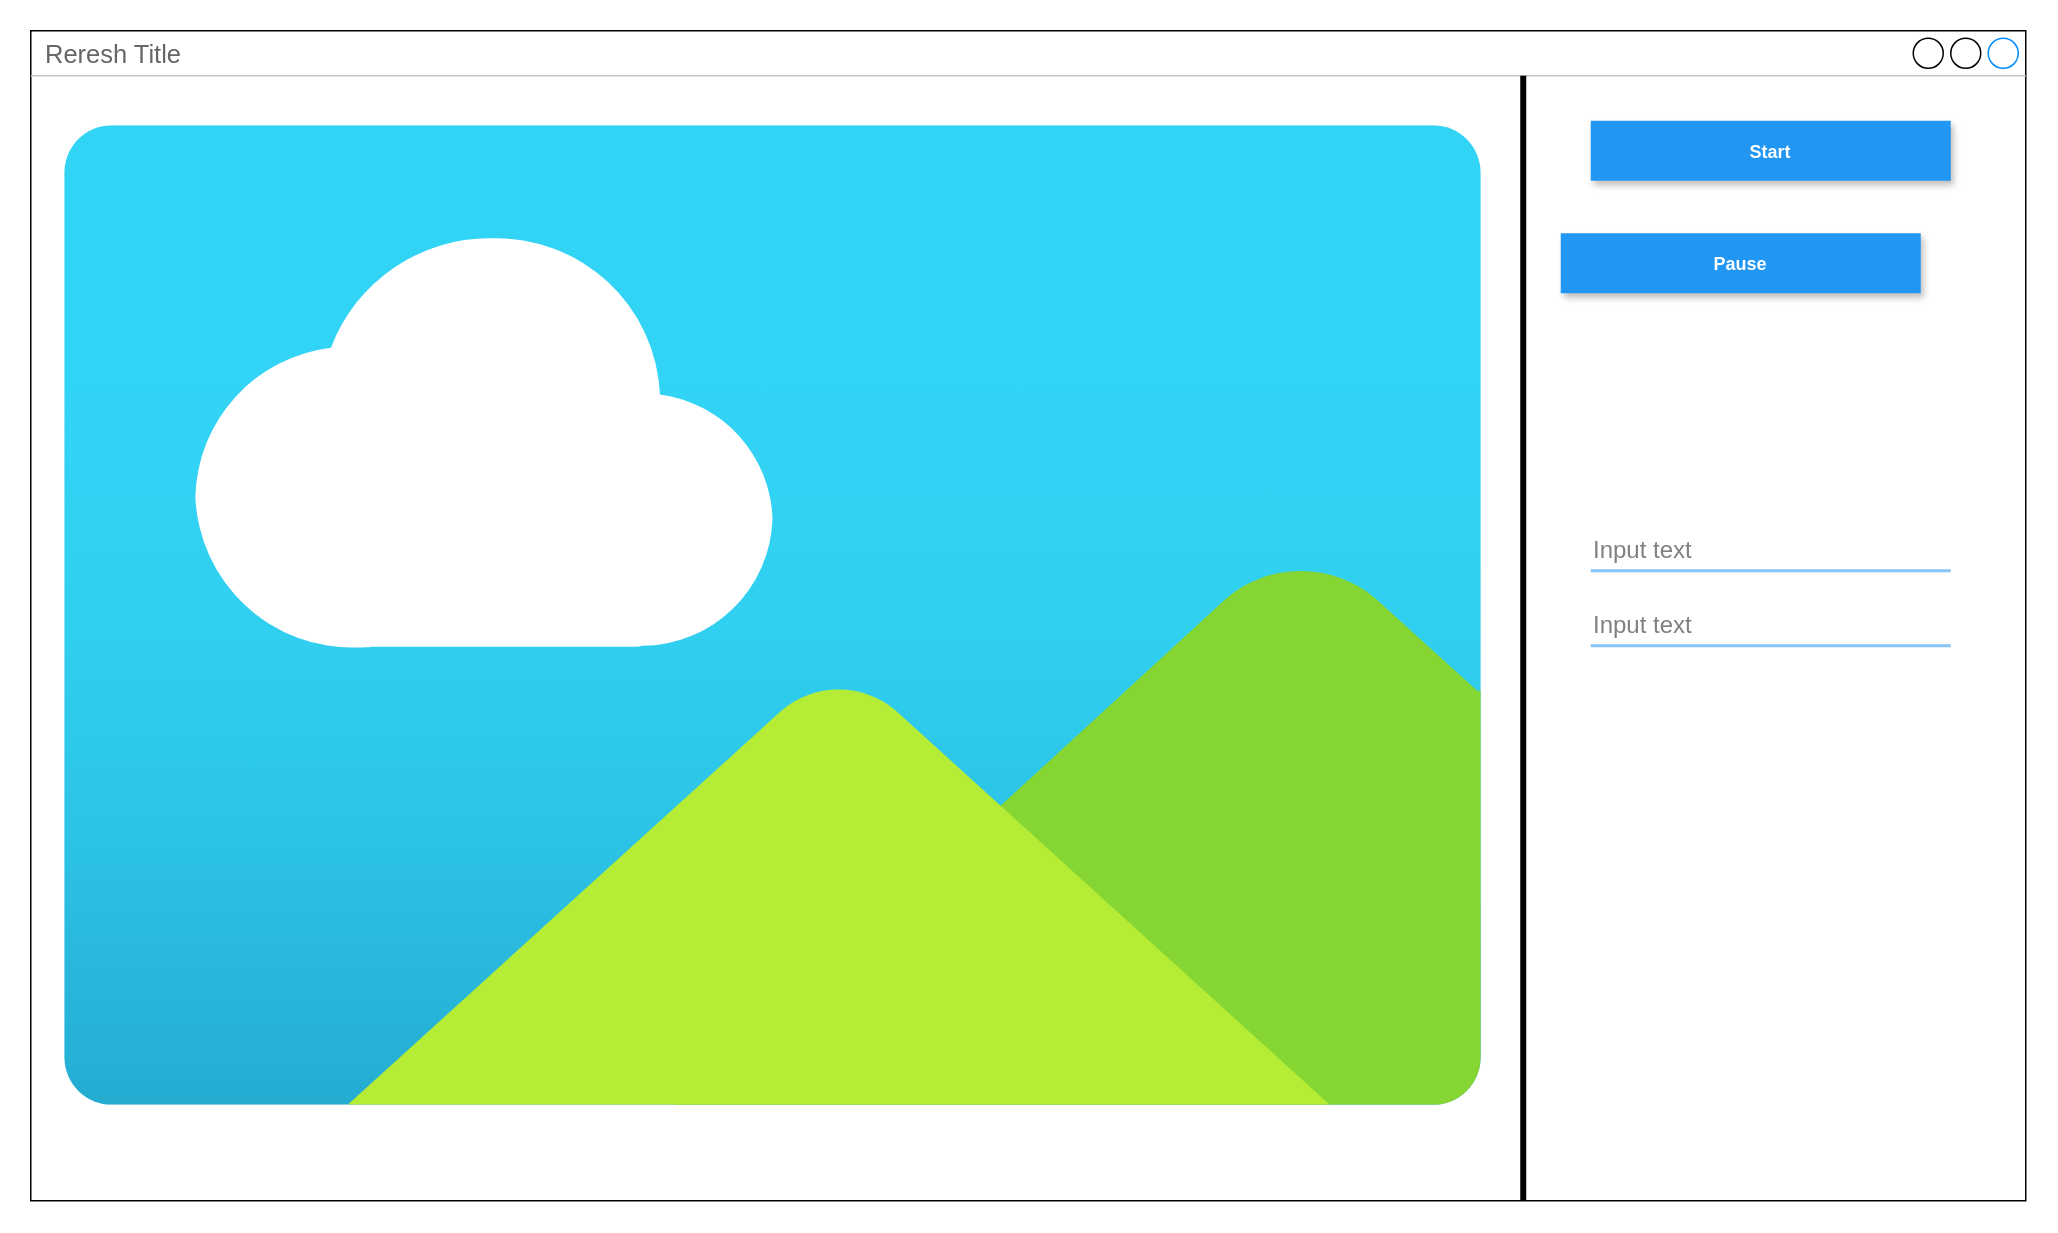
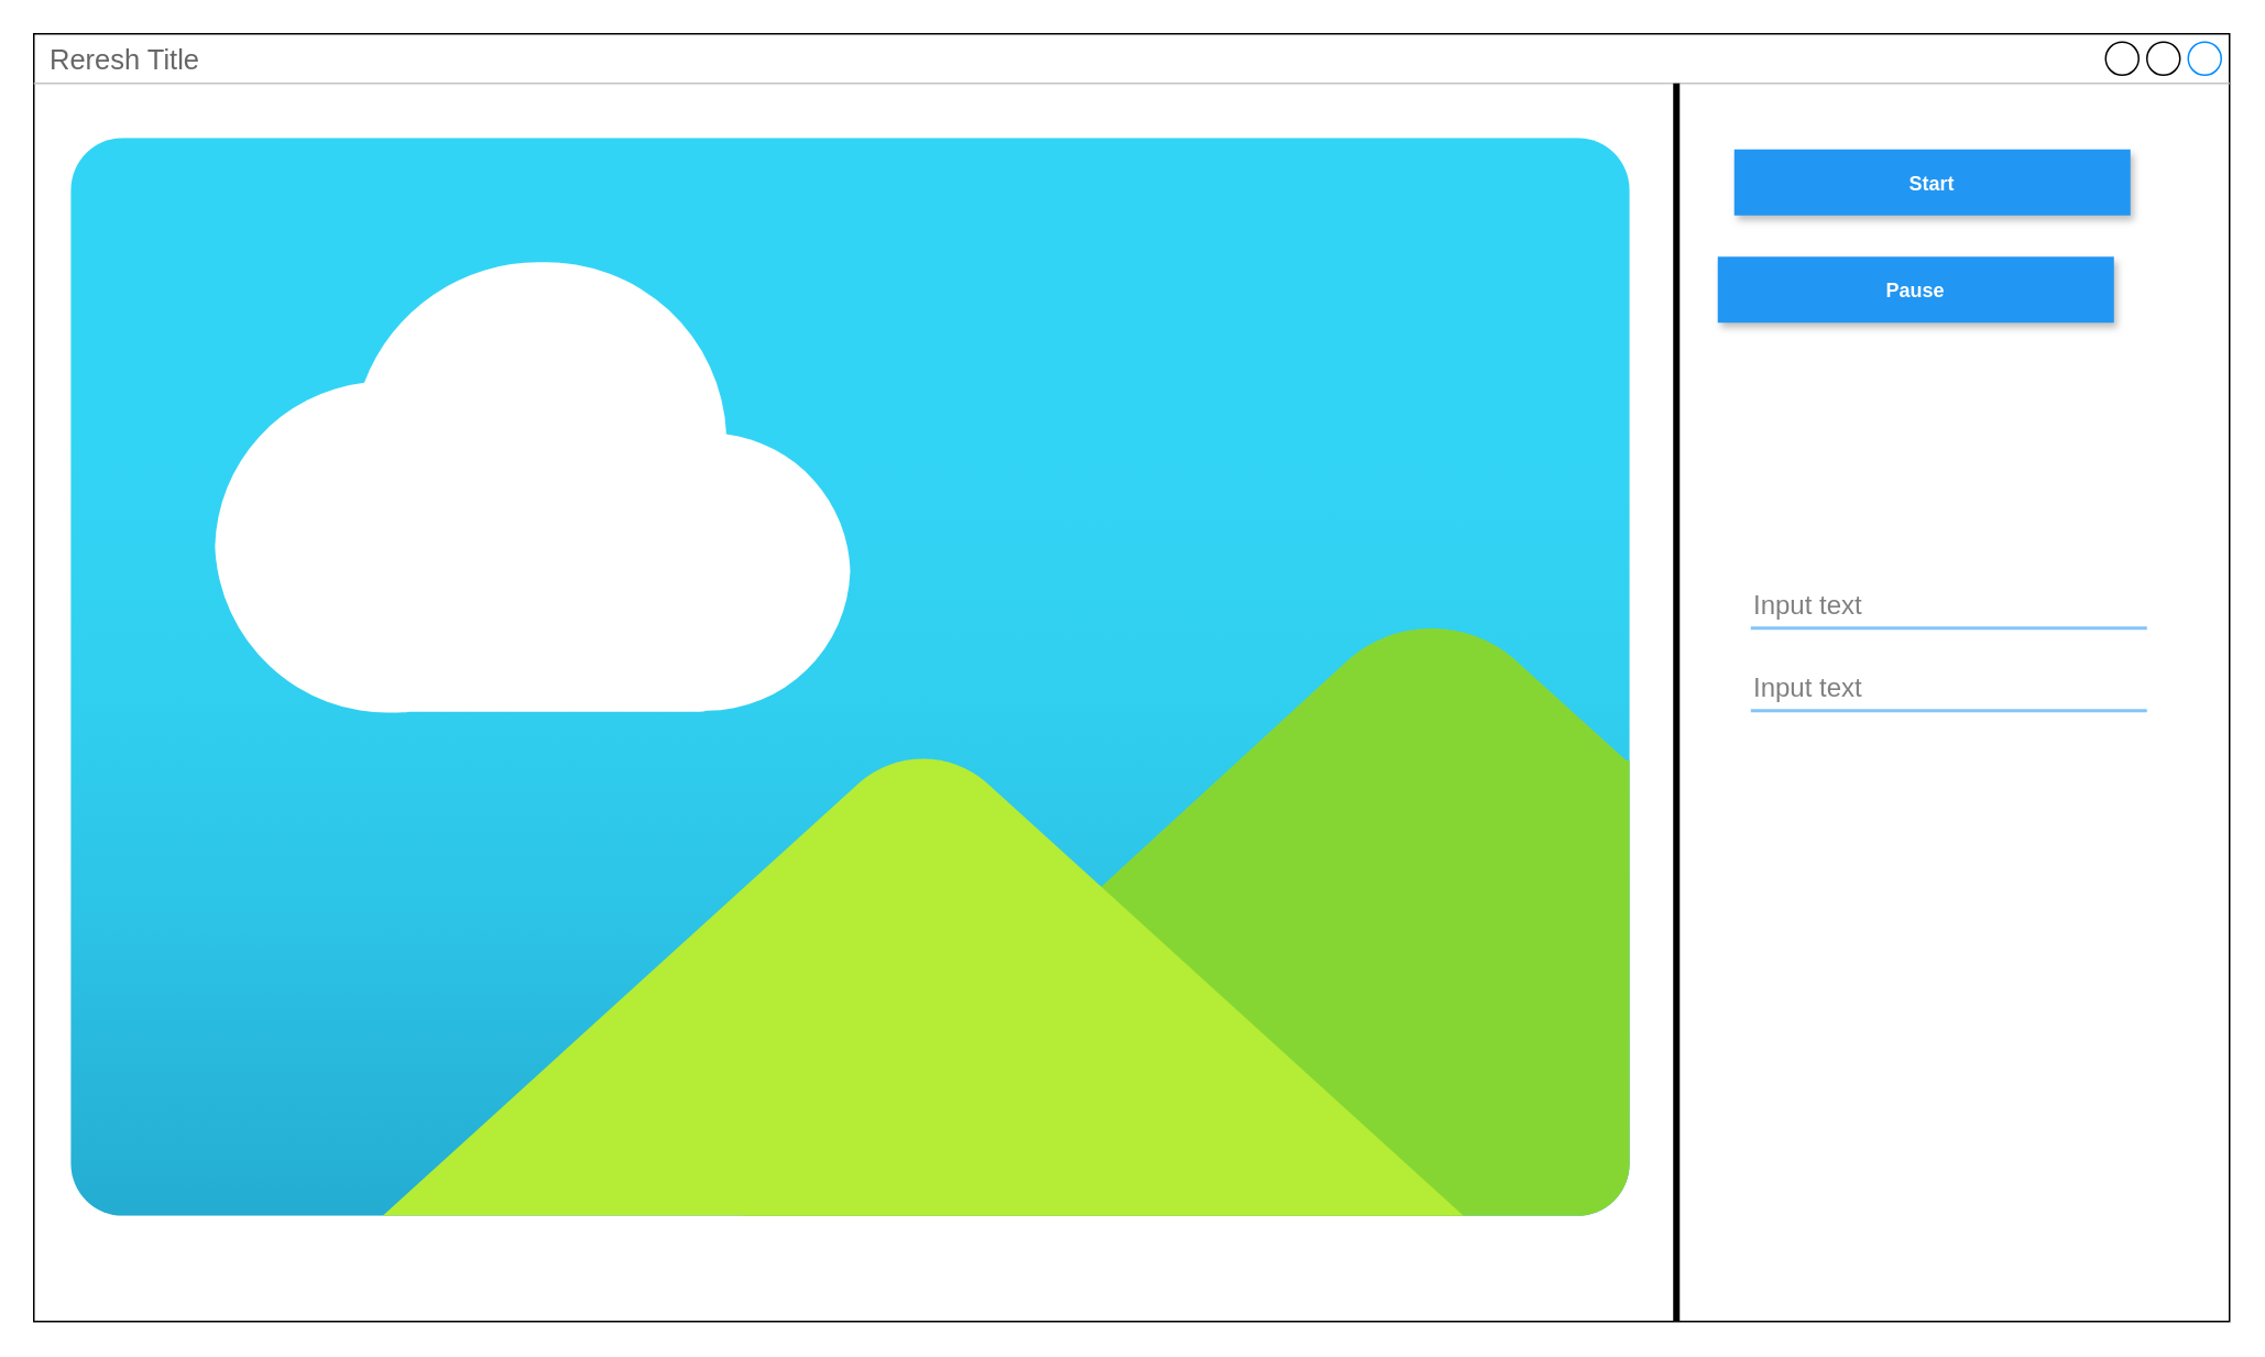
- <mxCell id="5" value="Start" style="dashed=0;align=center;fontSize=12;shape=rect;fillColor=#2196F3;strokeColor=none;fontStyle=1;shadow=1;fontColor=#ffffff;" vertex="1" parent="1"><mxGeometry x="1060" y="80" width="240" height="40" as="geometry" /></mxCell>
+ <mxCell id="5" value="Start" style="dashed=0;align=center;fontSize=12;shape=rect;fillColor=#2196F3;strokeColor=none;fontStyle=1;shadow=1;fontColor=#ffffff;" vertex="1" parent="1"><mxGeometry x="1050" y="90" width="240" height="40" as="geometry" /></mxCell>
